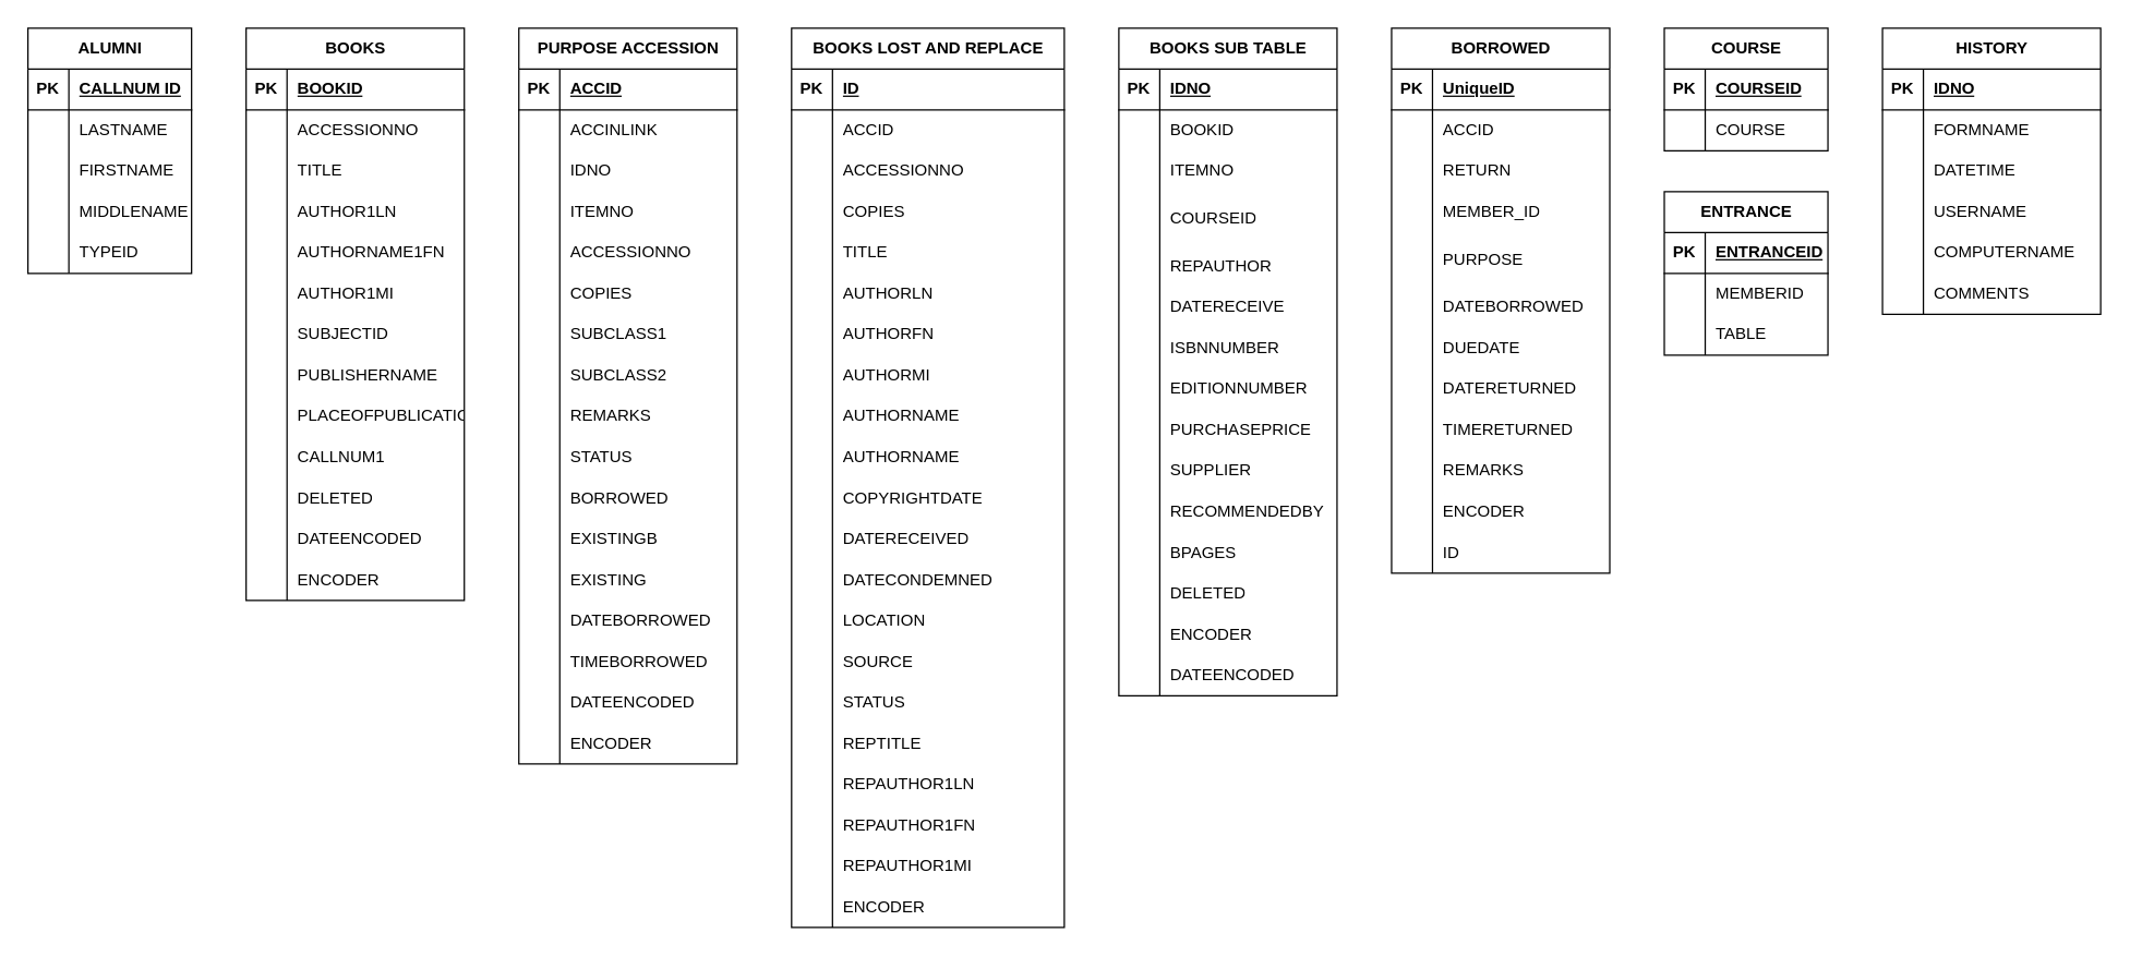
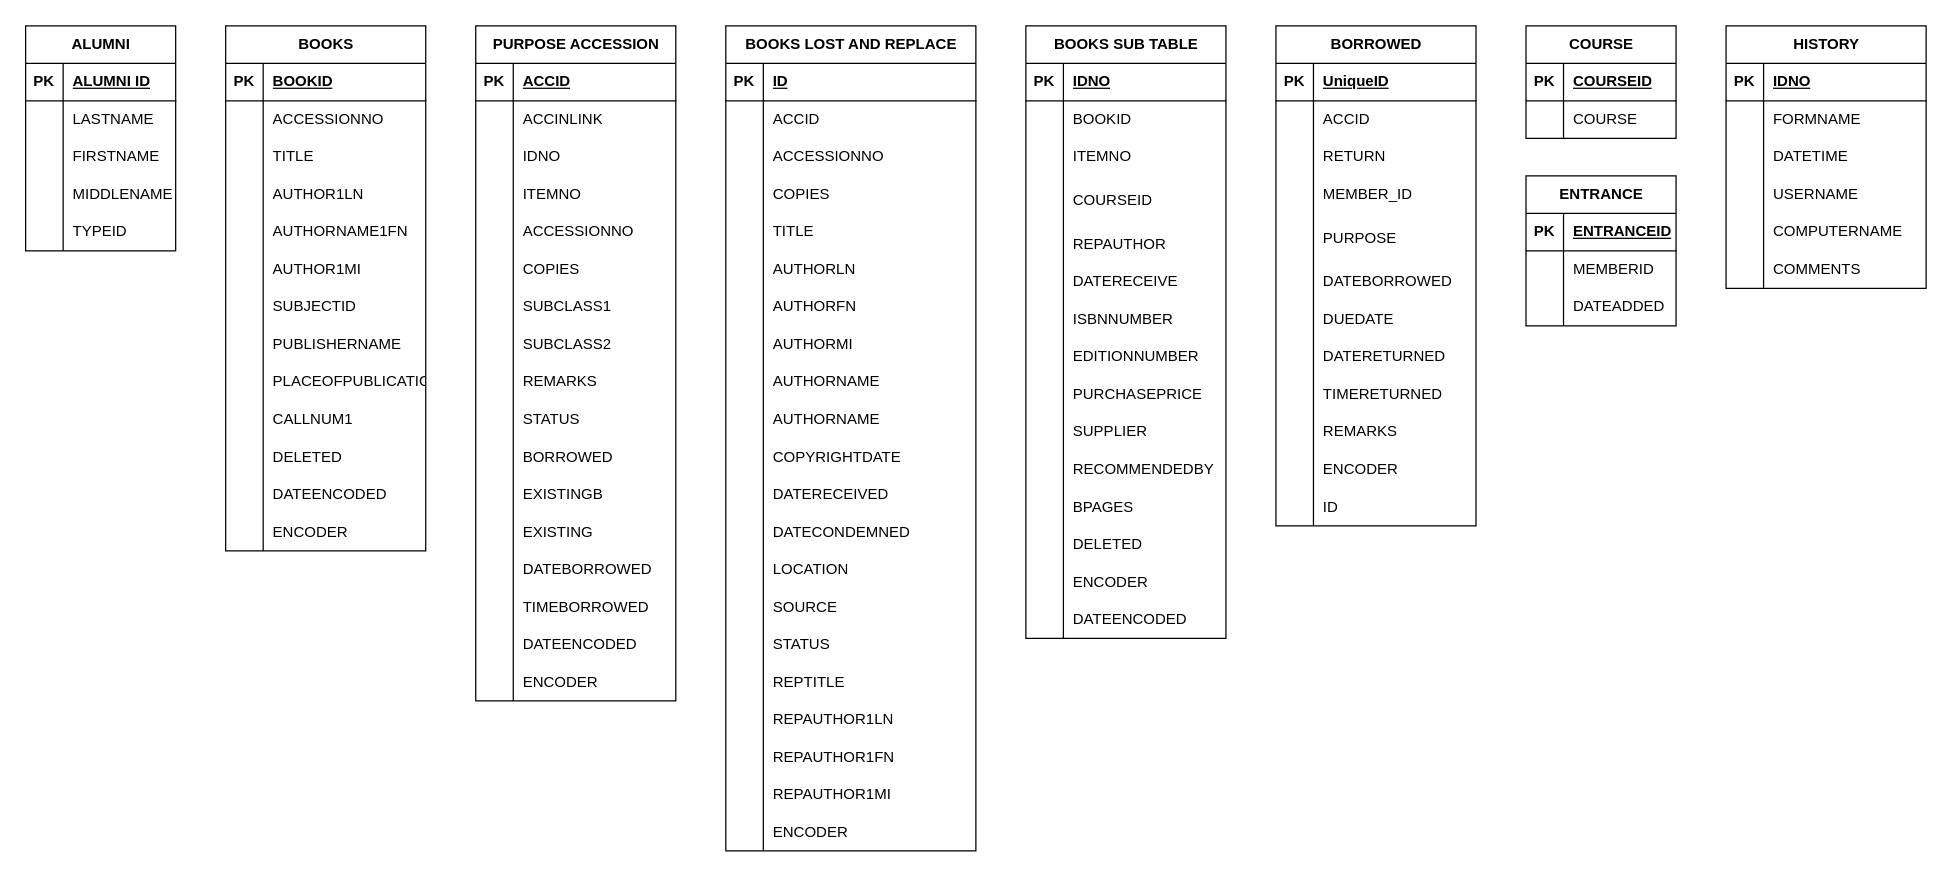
- <mxCell id="5" value="CALLNUM ID" style="shape=partialRectangle;connectable=0;fillColor=none;top=0;left=0;bottom=0;right=0;align=left;spacingLeft=6;fontStyle=5;overflow=hidden;whiteSpace=wrap;html=1;" vertex="1" parent="3"><mxGeometry x="30" width="90" height="30" as="geometry"><mxRectangle width="90" height="30" as="alternateBounds" /></mxGeometry></mxCell>
+ <mxCell id="5" value="ALUMNI ID" style="shape=partialRectangle;connectable=0;fillColor=none;top=0;left=0;bottom=0;right=0;align=left;spacingLeft=6;fontStyle=5;overflow=hidden;whiteSpace=wrap;html=1;" vertex="1" parent="3"><mxGeometry x="30" width="90" height="30" as="geometry"><mxRectangle width="90" height="30" as="alternateBounds" /></mxGeometry></mxCell>
- <mxCell id="273" value="TABLE" style="shape=partialRectangle;connectable=0;fillColor=none;top=0;left=0;bottom=0;right=0;align=left;spacingLeft=6;overflow=hidden;whiteSpace=wrap;html=1;" vertex="1" parent="271"><mxGeometry x="30" width="90" height="30" as="geometry"><mxRectangle width="90" height="30" as="alternateBounds" /></mxGeometry></mxCell>
+ <mxCell id="273" value="DATEADDED" style="shape=partialRectangle;connectable=0;fillColor=none;top=0;left=0;bottom=0;right=0;align=left;spacingLeft=6;overflow=hidden;whiteSpace=wrap;html=1;" vertex="1" parent="271"><mxGeometry x="30" width="90" height="30" as="geometry"><mxRectangle width="90" height="30" as="alternateBounds" /></mxGeometry></mxCell>
